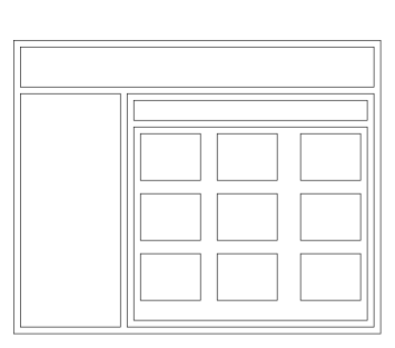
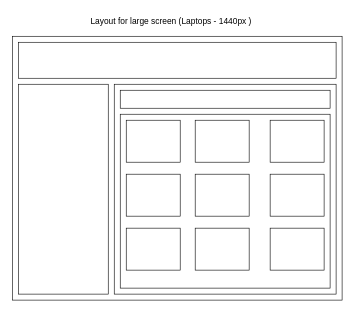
+ <mxCell id="17" value="&lt;font style=&quot;font-size: 14px;&quot;&gt;Layout for large screen (Laptops - 1440px )&lt;/font&gt;" style="text;html=1;align=center;verticalAlign=middle;whiteSpace=wrap;rounded=0;" vertex="1" parent="1"><mxGeometry x="130" y="20" width="310" height="30" as="geometry" /></mxCell>
